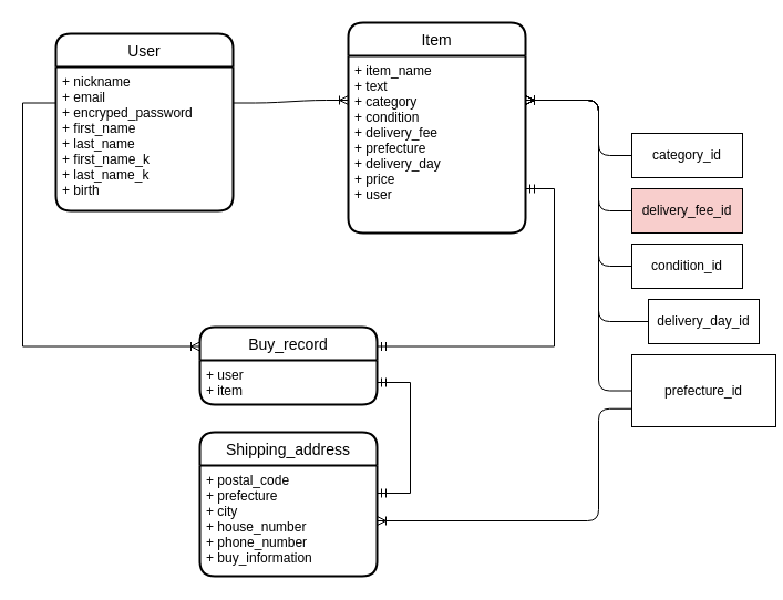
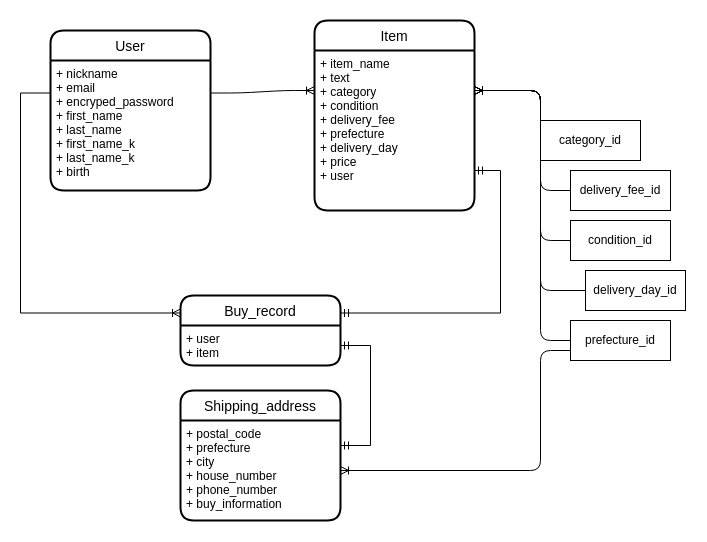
- <mxCell id="14" value="category_id" style="whiteSpace=wrap;html=1;align=center;" vertex="1" parent="1"><mxGeometry x="570" y="120" width="100" height="40" as="geometry" /></mxCell>
+ <mxCell id="14" value="category_id" style="whiteSpace=wrap;html=1;align=center;" vertex="1" parent="1"><mxGeometry x="540" y="120" width="100" height="40" as="geometry" /></mxCell>
- <mxCell id="16" value="delivery_fee_id" style="whiteSpace=wrap;html=1;align=center;fillColor=#f8cecc;" vertex="1" parent="1"><mxGeometry x="570" y="170" width="100" height="40" as="geometry" /></mxCell>
+ <mxCell id="16" value="delivery_fee_id" style="whiteSpace=wrap;html=1;align=center;" vertex="1" parent="1"><mxGeometry x="570" y="170" width="100" height="40" as="geometry" /></mxCell>
- <mxCell id="17" value="prefecture_id" style="whiteSpace=wrap;html=1;align=center;" vertex="1" parent="1"><mxGeometry x="570" y="320" width="130" height="65" as="geometry" /></mxCell>
+ <mxCell id="17" value="prefecture_id" style="whiteSpace=wrap;html=1;align=center;" vertex="1" parent="1"><mxGeometry x="570" y="320" width="100" height="40" as="geometry" /></mxCell>
